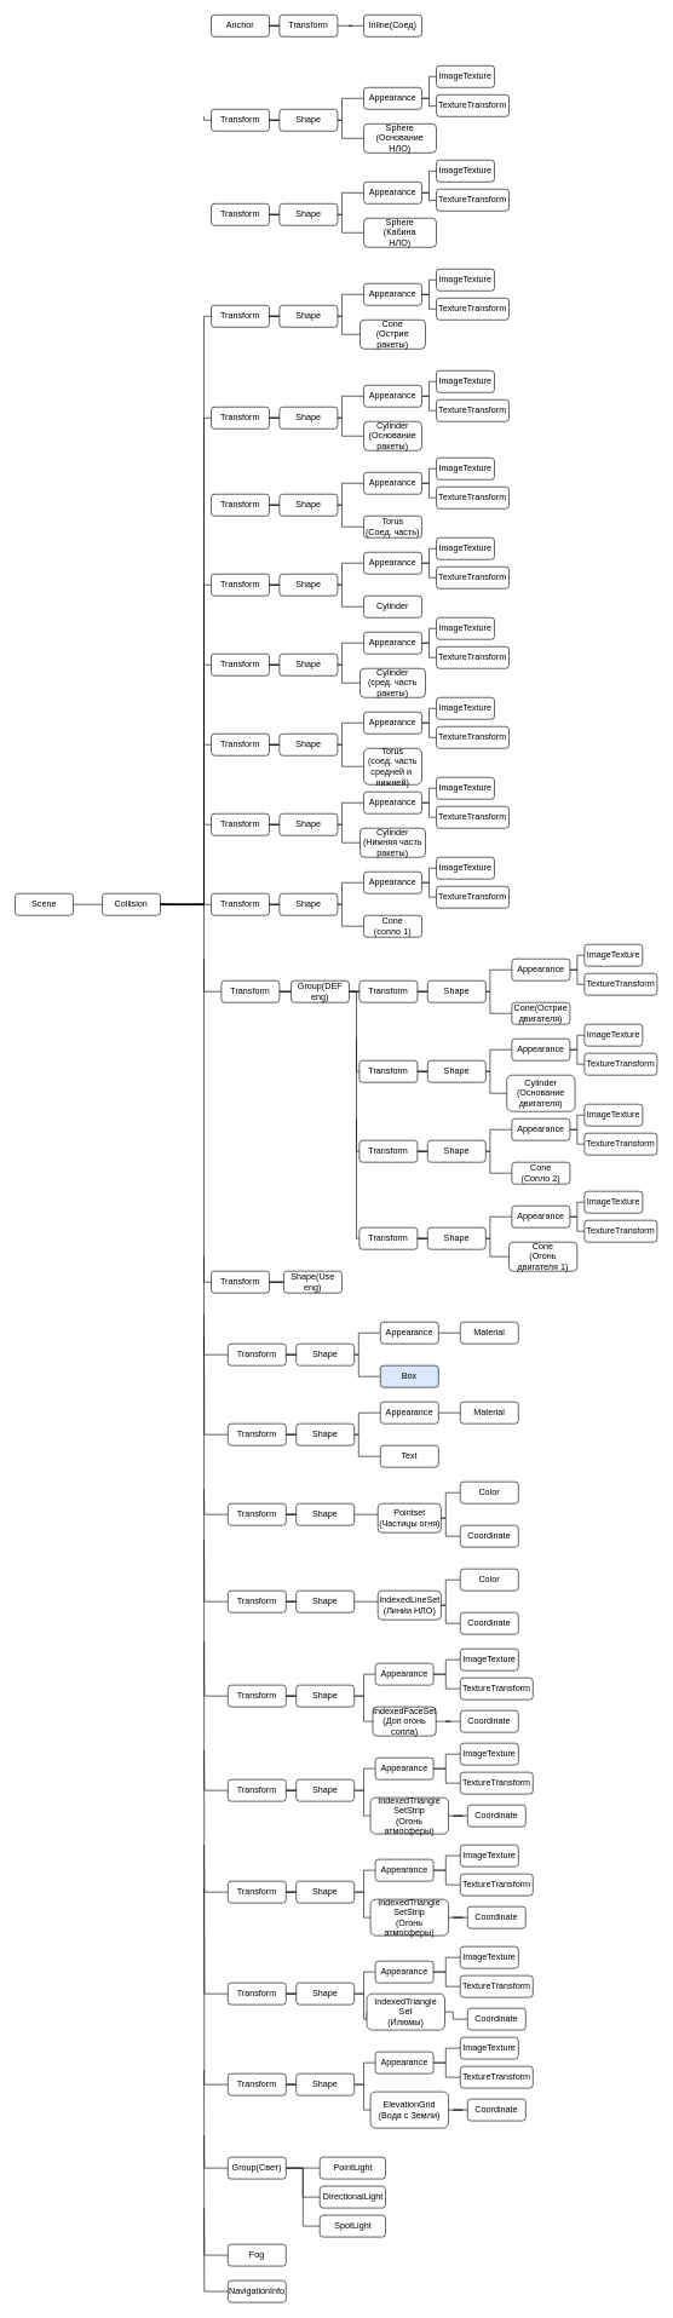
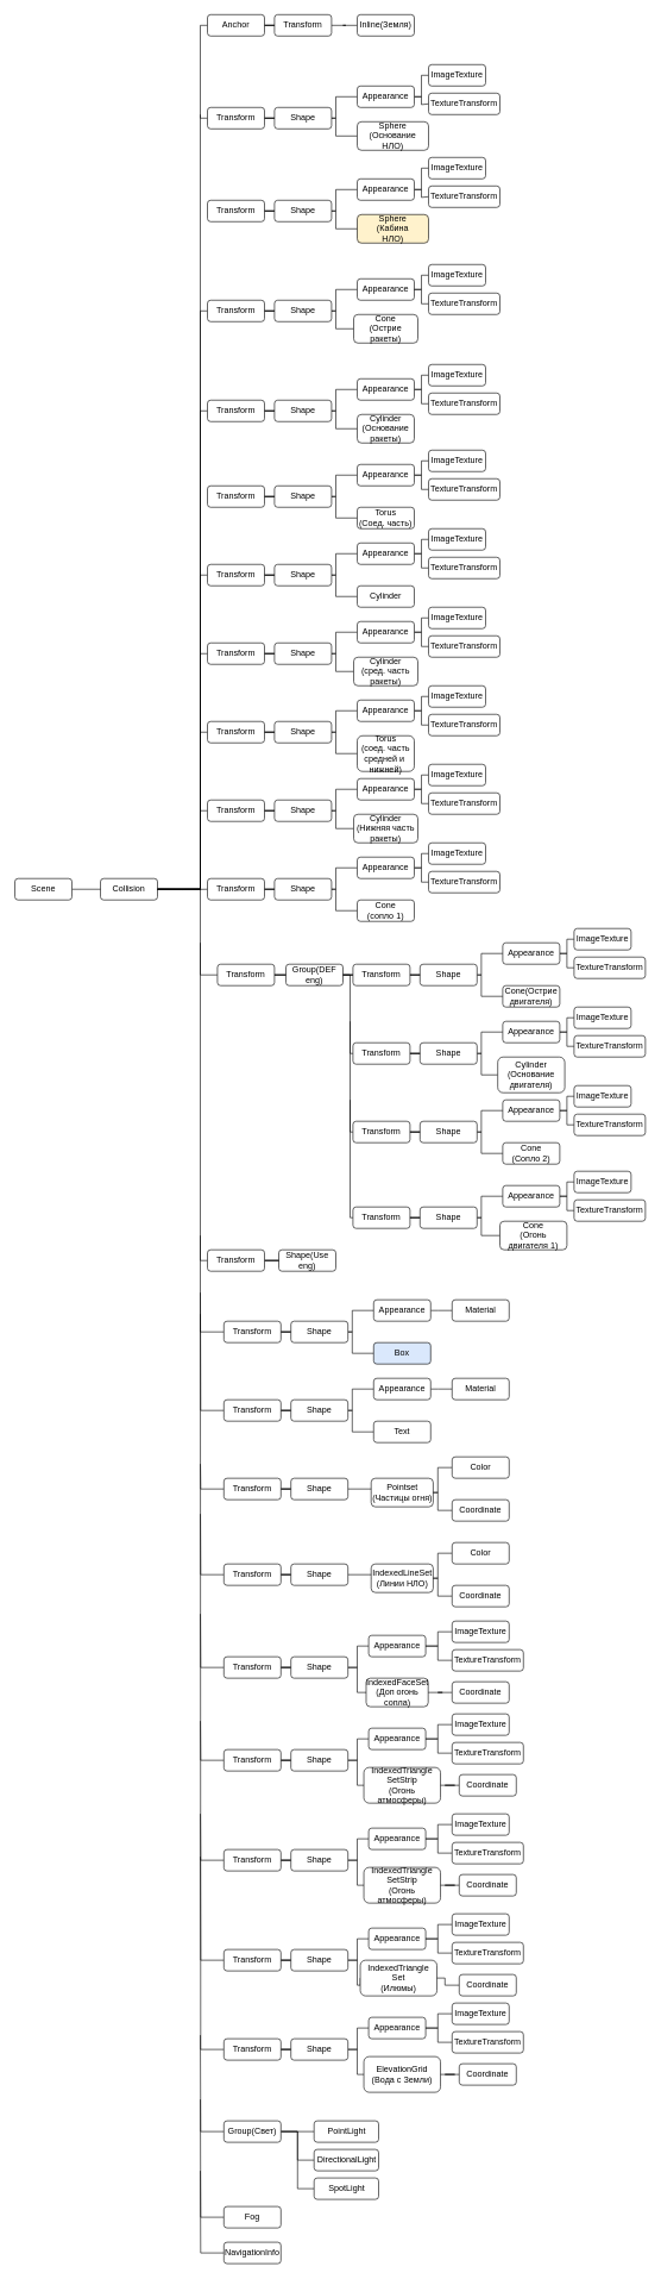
- <mxCell id="294" value="Inline(Соед)" style="rounded=1;whiteSpace=wrap;html=1;" vertex="1" parent="1"><mxGeometry x="500" y="20" width="80" height="30" as="geometry" /></mxCell>
+ <mxCell id="294" value="Inline(Земля)" style="rounded=1;whiteSpace=wrap;html=1;" vertex="1" parent="1"><mxGeometry x="500" y="20" width="80" height="30" as="geometry" /></mxCell>
+ <mxCell id="2" style="edgeStyle=orthogonalEdgeStyle;rounded=0;orthogonalLoop=1;jettySize=auto;html=1;entryX=0;entryY=0.5;entryDx=0;entryDy=0;endArrow=none;endFill=0;" parent="1" source="5" target="7" edge="1"><mxGeometry relative="1" as="geometry"><Array as="points"><mxPoint x="280" y="1245" /><mxPoint x="280" y="35" /></Array></mxGeometry></mxCell>
- <mxCell id="201" value="Sphere&lt;br&gt;(Кабина&lt;br&gt;НЛО)" style="rounded=1;whiteSpace=wrap;html=1;" vertex="1" parent="1"><mxGeometry x="500" y="300" width="100" height="40" as="geometry" /></mxCell>
+ <mxCell id="201" value="Sphere&lt;br&gt;(Кабина&lt;br&gt;НЛО)" style="rounded=1;whiteSpace=wrap;html=1;fillColor=#fff2cc;" vertex="1" parent="1"><mxGeometry x="500" y="300" width="100" height="40" as="geometry" /></mxCell>
